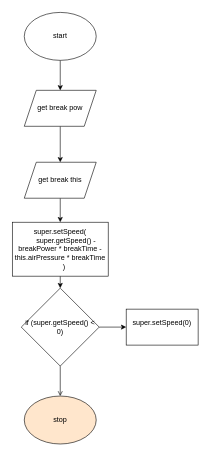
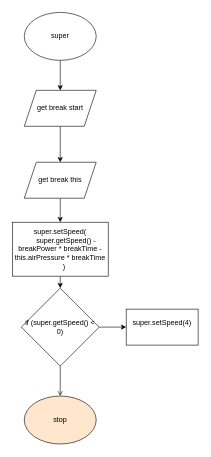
- <mxCell id="3" value="start" style="ellipse;whiteSpace=wrap;html=1;" vertex="1" parent="1"><mxGeometry x="40" y="20" width="120" height="80" as="geometry" /></mxCell>
+ <mxCell id="3" value="super" style="ellipse;whiteSpace=wrap;html=1;" vertex="1" parent="1"><mxGeometry x="40" y="20" width="120" height="80" as="geometry" /></mxCell>
- <mxCell id="8" value="get break pow" style="shape=parallelogram;perimeter=parallelogramPerimeter;whiteSpace=wrap;html=1;fixedSize=1;" vertex="1" parent="1"><mxGeometry x="40" y="150" width="120" height="60" as="geometry" /></mxCell>
+ <mxCell id="8" value="get break start" style="shape=parallelogram;perimeter=parallelogramPerimeter;whiteSpace=wrap;html=1;fixedSize=1;" vertex="1" parent="1"><mxGeometry x="40" y="150" width="120" height="60" as="geometry" /></mxCell>
- <mxCell id="9" value="&lt;div&gt;super.setSpeed(0)&lt;/div&gt;&lt;div&gt;&lt;br&gt;&lt;/div&gt;" style="rounded=0;whiteSpace=wrap;html=1;" vertex="1" parent="1"><mxGeometry x="210" y="515" width="120" height="60" as="geometry" /></mxCell>
+ <mxCell id="9" value="&lt;div&gt;super.setSpeed(4)&lt;/div&gt;&lt;div&gt;&lt;br&gt;&lt;/div&gt;" style="rounded=0;whiteSpace=wrap;html=1;" vertex="1" parent="1"><mxGeometry x="210" y="515" width="120" height="60" as="geometry" /></mxCell>
